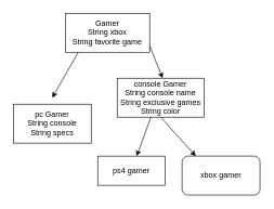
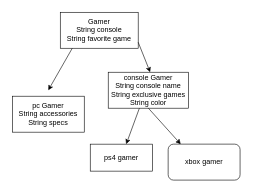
- <mxCell id="2" value="Gamer&lt;br&gt;String xbox&lt;br&gt;String favorite game" style="rounded=0;whiteSpace=wrap;html=1;" vertex="1" parent="1"><mxGeometry x="100" y="20" width="130" height="60" as="geometry" /></mxCell>
+ <mxCell id="2" value="Gamer&lt;br&gt;String console&lt;br&gt;String favorite game" style="rounded=0;whiteSpace=wrap;html=1;" vertex="1" parent="1"><mxGeometry x="100" y="20" width="130" height="60" as="geometry" /></mxCell>
- <mxCell id="10" value="pc Gamer&lt;br&gt;String console&lt;br&gt;String specs" style="rounded=0;whiteSpace=wrap;html=1;" vertex="1" parent="1"><mxGeometry x="20" y="160" width="120" height="60" as="geometry" /></mxCell>
+ <mxCell id="10" value="pc Gamer&lt;br&gt;String accessories&lt;br&gt;String specs" style="rounded=0;whiteSpace=wrap;html=1;" vertex="1" parent="1"><mxGeometry x="20" y="160" width="120" height="60" as="geometry" /></mxCell>
